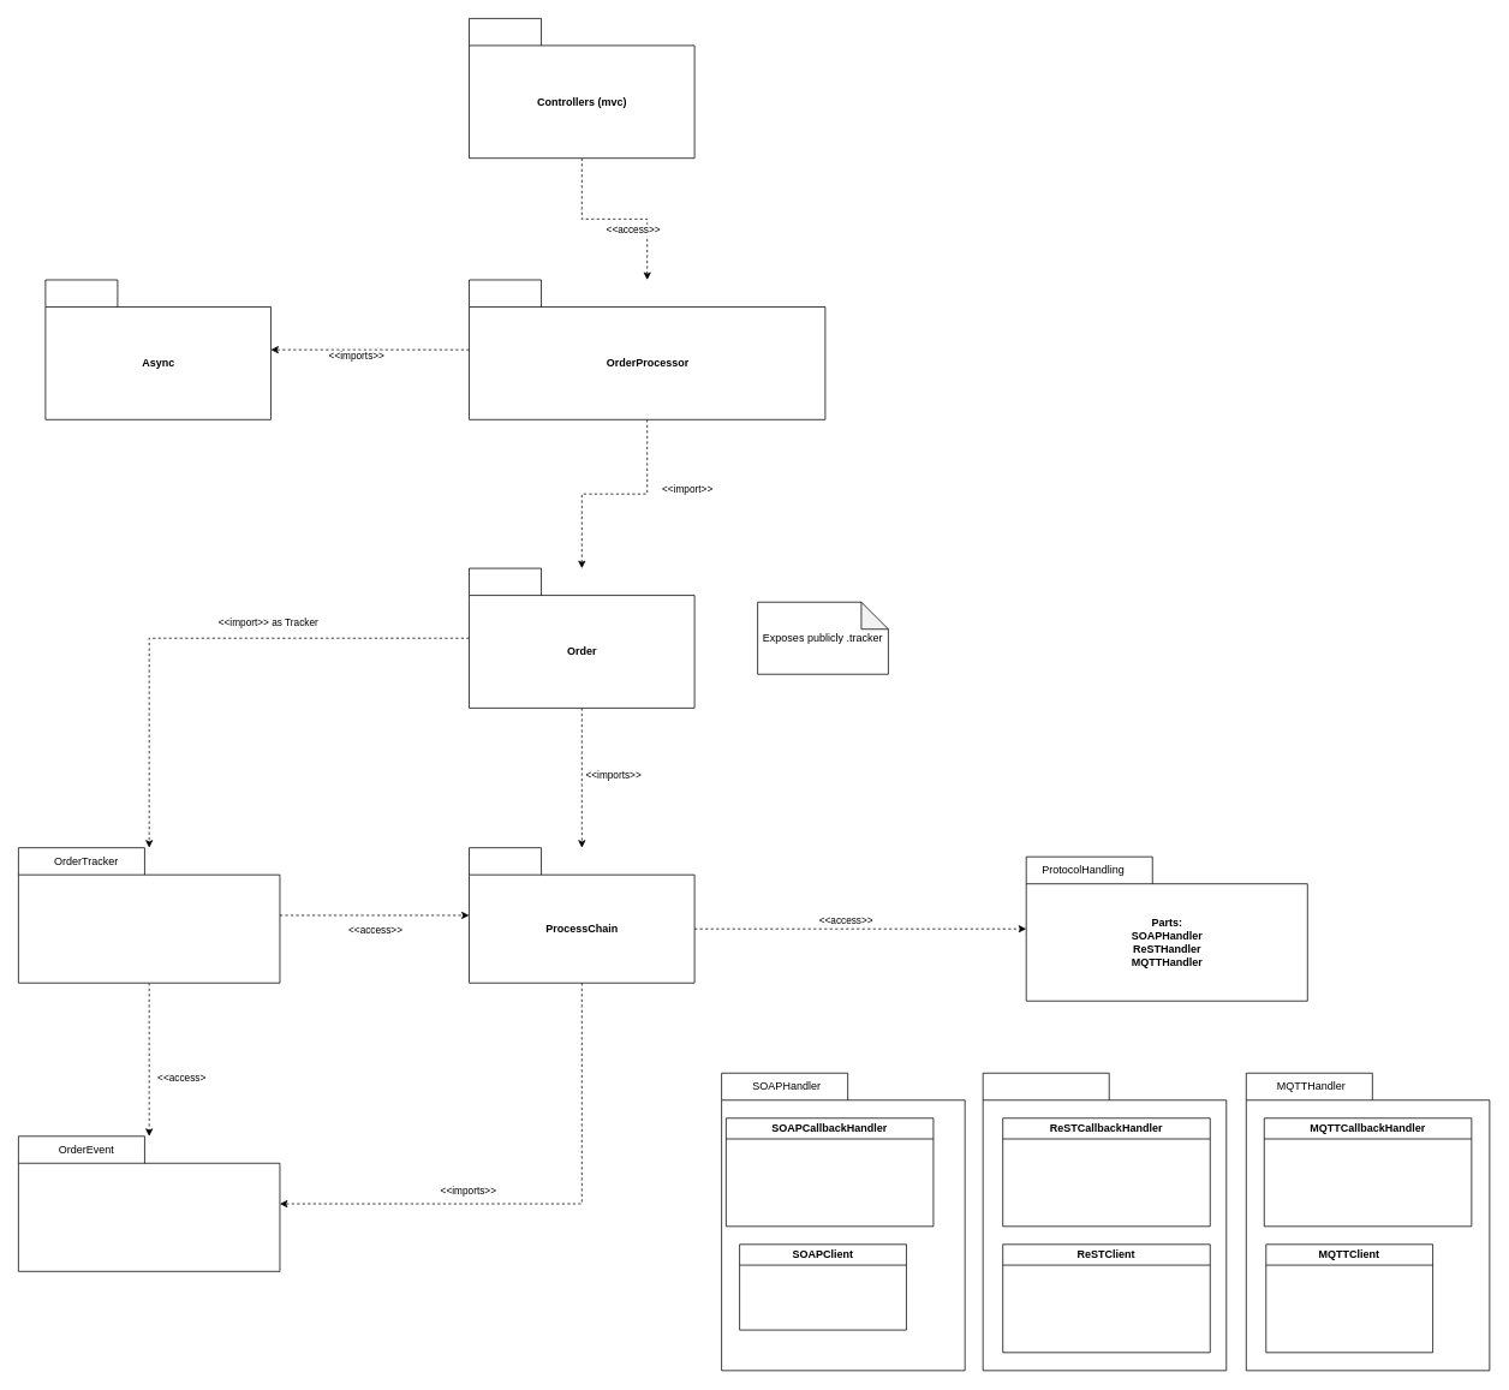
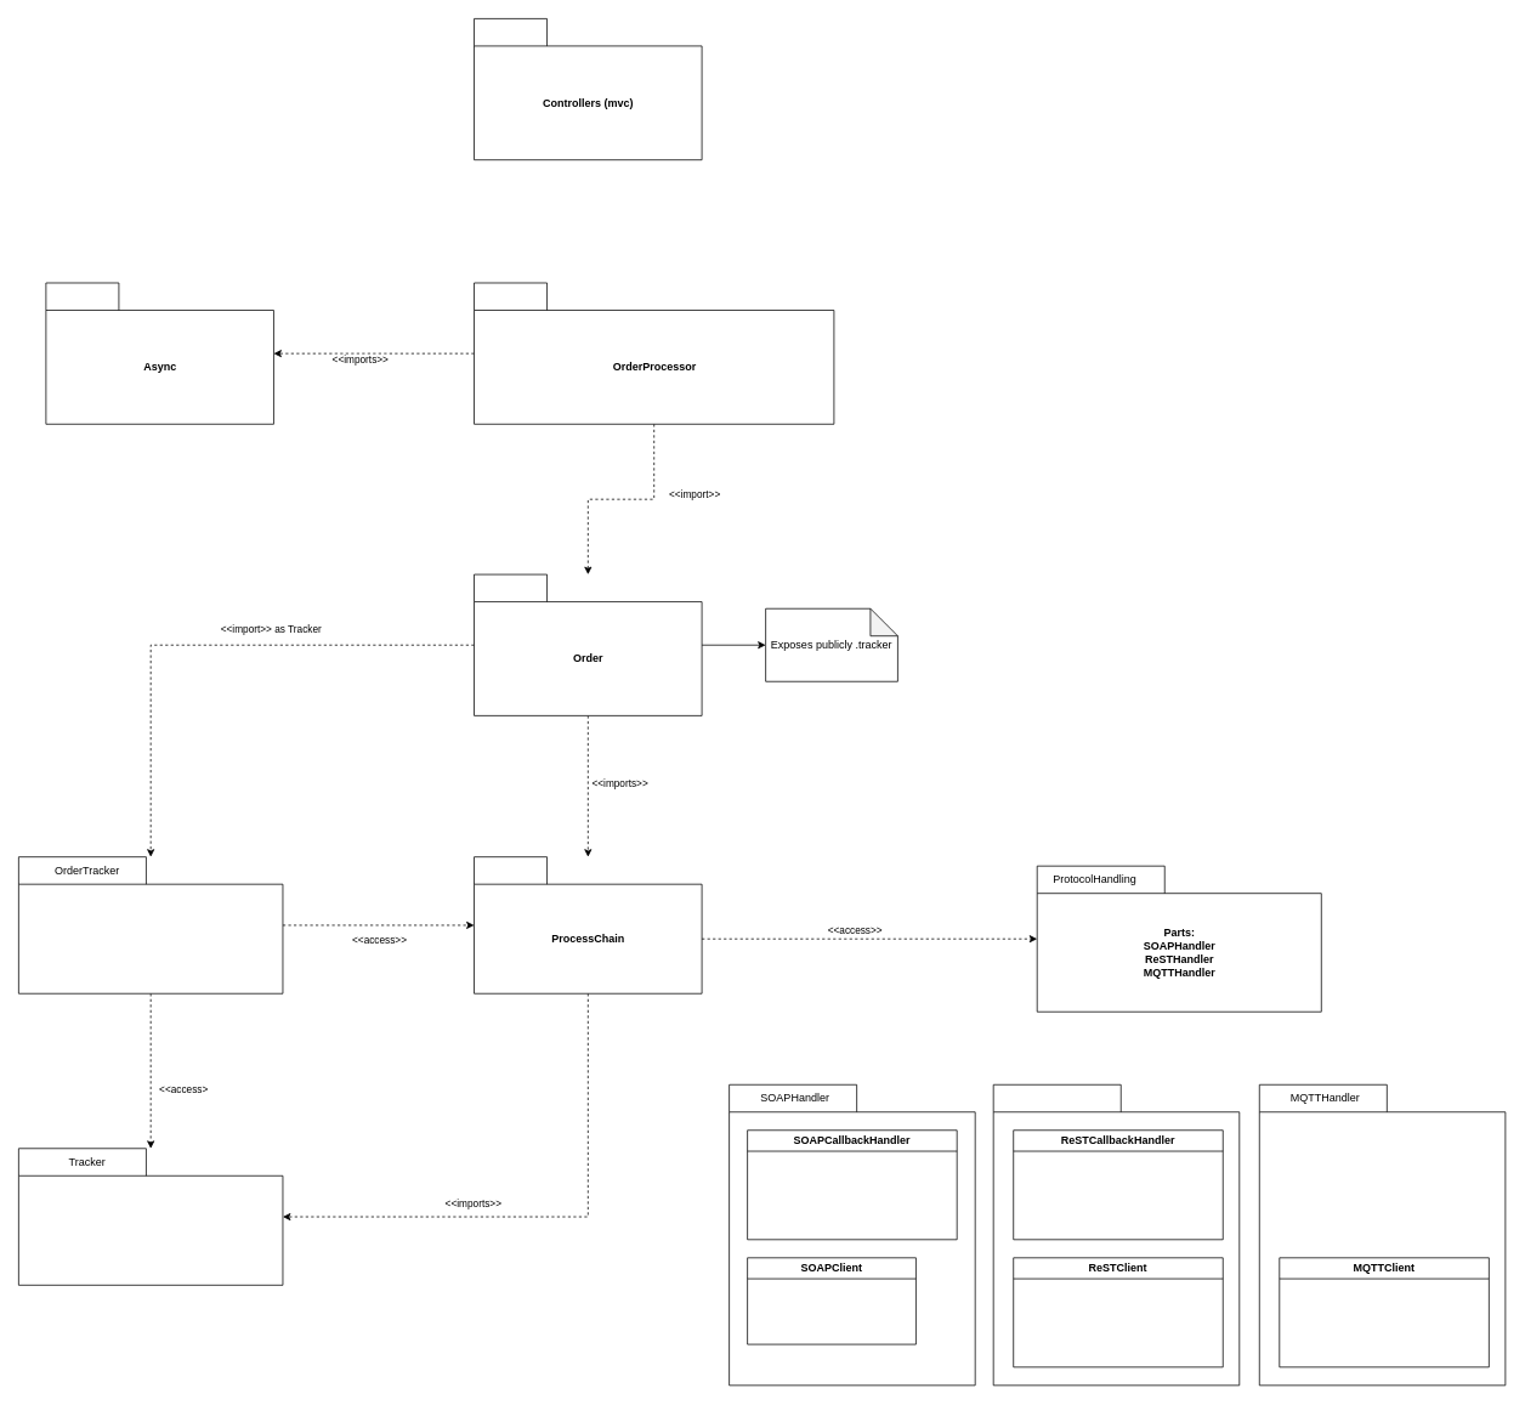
- <mxCell id="39" style="edgeStyle=orthogonalEdgeStyle;rounded=0;orthogonalLoop=1;jettySize=auto;html=1;dashed=1;" edge="1" parent="1" source="41" target="38"><mxGeometry relative="1" as="geometry" /></mxCell>
- <mxCell id="40" value="&amp;lt;&amp;lt;access&amp;gt;&amp;gt;" style="edgeLabel;html=1;align=center;verticalAlign=middle;resizable=0;points=[];" vertex="1" connectable="0" parent="39"><mxGeometry x="-0.229" y="1" relative="1" as="geometry"><mxPoint x="44" y="13" as="offset" /></mxGeometry></mxCell>
+ <mxCell id="5" style="rounded=0;orthogonalLoop=1;jettySize=auto;html=1;" edge="1" parent="1" source="6" target="31"><mxGeometry relative="1" as="geometry" /></mxCell>
- <mxCell id="33" value="OrderEvent" style="text;html=1;align=center;verticalAlign=middle;resizable=0;points=[];autosize=1;strokeColor=none;fillColor=none;" vertex="1" parent="1"><mxGeometry x="55" y="1260" width="80" height="30" as="geometry" /></mxCell>
+ <mxCell id="33" value="Tracker" style="text;html=1;align=center;verticalAlign=middle;resizable=0;points=[];autosize=1;strokeColor=none;fillColor=none;" vertex="1" parent="1"><mxGeometry x="55" y="1260" width="80" height="30" as="geometry" /></mxCell>
- <mxCell id="19" value="SOAPCallbackHandler" style="swimlane;whiteSpace=wrap;html=1;" vertex="1" parent="1"><mxGeometry x="805" y="1240" width="230" height="120" as="geometry" /></mxCell>
+ <mxCell id="19" value="SOAPCallbackHandler" style="swimlane;whiteSpace=wrap;html=1;" vertex="1" parent="1"><mxGeometry x="820" y="1240" width="230" height="120" as="geometry" /></mxCell>
- <mxCell id="21" value="MQTTCallbackHandler" style="swimlane;whiteSpace=wrap;html=1;" vertex="1" parent="1"><mxGeometry x="1402" y="1240" width="230" height="120" as="geometry" /></mxCell>
- <mxCell id="24" value="MQTTClient" style="swimlane;whiteSpace=wrap;html=1;" vertex="1" parent="1"><mxGeometry x="1404" y="1380" width="185" height="120" as="geometry" /></mxCell>
+ <mxCell id="24" value="MQTTClient" style="swimlane;whiteSpace=wrap;html=1;" vertex="1" parent="1"><mxGeometry x="1404" y="1380" width="230" height="120" as="geometry" /></mxCell>
